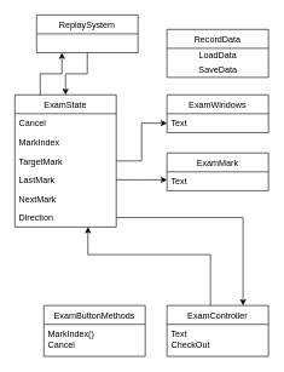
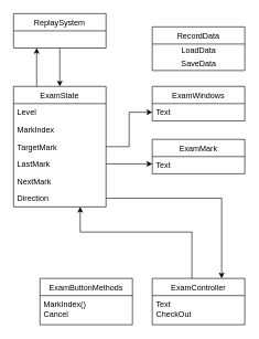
- <mxCell id="16" value="ReplaySystem" style="swimlane;fontStyle=0;childLayout=stackLayout;horizontal=1;startSize=26;fillColor=none;horizontalStack=0;resizeParent=1;resizeParentMax=0;resizeLast=0;collapsible=1;marginBottom=0;" vertex="1" parent="1"><mxGeometry x="50" y="20" width="140" height="52" as="geometry"><mxRectangle x="90" y="200" width="120" height="26" as="alternateBounds" /></mxGeometry></mxCell>
+ <mxCell id="16" value="ReplaySystem" style="swimlane;fontStyle=0;childLayout=stackLayout;horizontal=1;startSize=26;fillColor=none;horizontalStack=0;resizeParent=1;resizeParentMax=0;resizeLast=0;collapsible=1;marginBottom=0;" vertex="1" parent="1"><mxGeometry x="20" y="20" width="140" height="52" as="geometry"><mxRectangle x="90" y="200" width="120" height="26" as="alternateBounds" /></mxGeometry></mxCell>
- <mxCell id="4" value="Cancel" style="text;strokeColor=none;fillColor=none;align=left;verticalAlign=top;spacingLeft=4;spacingRight=4;overflow=hidden;rotatable=0;points=[[0,0.5],[1,0.5]];portConstraint=eastwest;" vertex="1" parent="3"><mxGeometry y="26" width="140" height="26" as="geometry" /></mxCell>
+ <mxCell id="4" value="Level" style="text;strokeColor=none;fillColor=none;align=left;verticalAlign=top;spacingLeft=4;spacingRight=4;overflow=hidden;rotatable=0;points=[[0,0.5],[1,0.5]];portConstraint=eastwest;" vertex="1" parent="3"><mxGeometry y="26" width="140" height="26" as="geometry" /></mxCell>
